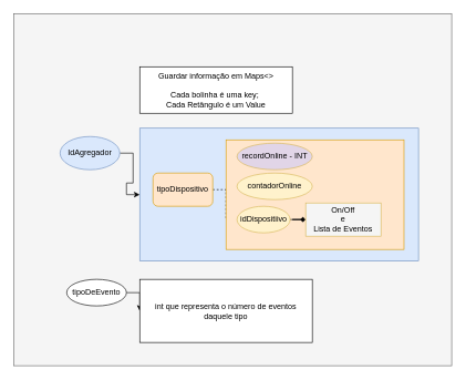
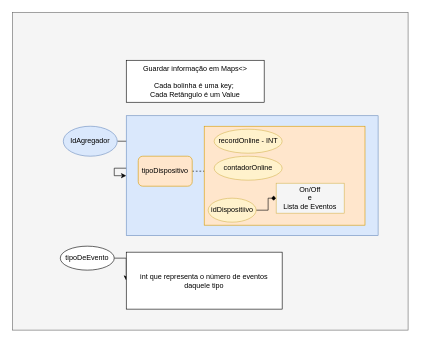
- <mxCell id="4" value="IdAgregador&lt;br&gt;" style="ellipse;whiteSpace=wrap;html=1;fillColor=#dae8fc;strokeColor=#6c8ebf;" vertex="1" parent="1"><mxGeometry x="90" y="205" width="90" height="50" as="geometry" /></mxCell>
+ <mxCell id="4" value="IdAgregador&lt;br&gt;" style="ellipse;whiteSpace=wrap;html=1;fillColor=#dae8fc;strokeColor=#6c8ebf;" vertex="1" parent="1"><mxGeometry x="105" y="210" width="90" height="50" as="geometry" /></mxCell>
- <mxCell id="16" value="recordOnline - INT" style="ellipse;whiteSpace=wrap;html=1;fillColor=#e1d5e7;strokeColor=#d6b656;" vertex="1" parent="1"><mxGeometry x="356.57" y="215" width="113.43" height="40" as="geometry" /></mxCell>
+ <mxCell id="16" value="recordOnline - INT" style="ellipse;whiteSpace=wrap;html=1;fillColor=#fff2cc;strokeColor=#d6b656;" vertex="1" parent="1"><mxGeometry x="356.57" y="215" width="113.43" height="40" as="geometry" /></mxCell>
- <mxCell id="10" value="idDispositiivo&lt;br&gt;" style="ellipse;whiteSpace=wrap;html=1;fillColor=#fff2cc;strokeColor=#d6b656;" vertex="1" parent="1"><mxGeometry x="356.57" y="310" width="80" height="40" as="geometry" /></mxCell>
+ <mxCell id="10" value="idDispositiivo&lt;br&gt;" style="ellipse;whiteSpace=wrap;html=1;fillColor=#fff2cc;strokeColor=#d6b656;" vertex="1" parent="1"><mxGeometry x="346.57" y="330" width="80" height="40" as="geometry" /></mxCell>
- <mxCell id="14" value="tipoDeEvento" style="ellipse;whiteSpace=wrap;html=1;strokeColor=default;" vertex="1" parent="1"><mxGeometry x="100" y="420" width="90" height="40" as="geometry" /></mxCell>
+ <mxCell id="14" value="tipoDeEvento" style="ellipse;whiteSpace=wrap;html=1;strokeColor=default;" vertex="1" parent="1"><mxGeometry x="100" y="410" width="90" height="40" as="geometry" /></mxCell>
